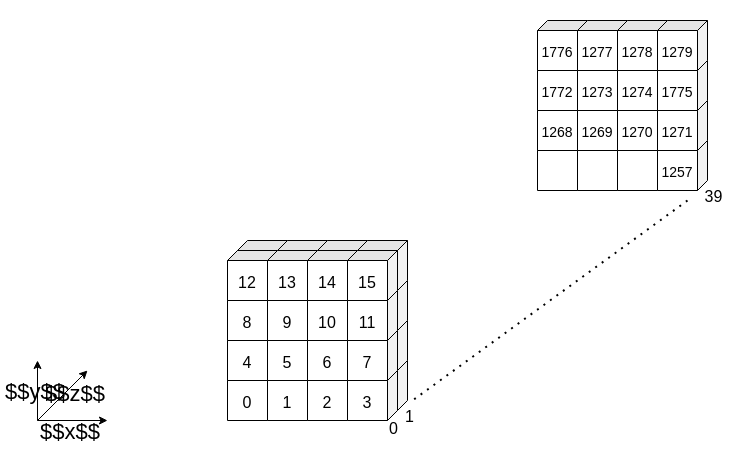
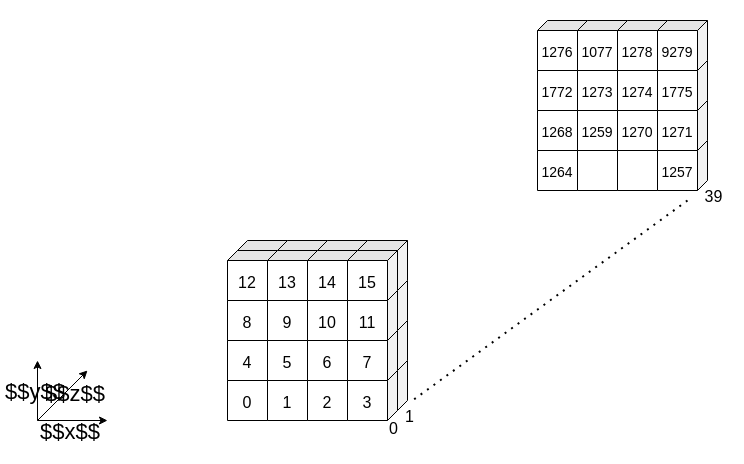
- <mxCell id="50" value="1776" style="text;html=1;align=center;verticalAlign=middle;whiteSpace=wrap;rounded=0;fontSize=14;" vertex="1" parent="1"><mxGeometry x="547" y="37" width="20" height="30" as="geometry" /></mxCell>
+ <mxCell id="50" value="1276" style="text;html=1;align=center;verticalAlign=middle;whiteSpace=wrap;rounded=0;fontSize=14;" vertex="1" parent="1"><mxGeometry x="547" y="37" width="20" height="30" as="geometry" /></mxCell>
- <mxCell id="57" value="1277" style="text;html=1;align=center;verticalAlign=middle;whiteSpace=wrap;rounded=0;fontSize=14;" vertex="1" parent="1"><mxGeometry x="587" y="37" width="20" height="30" as="geometry" /></mxCell>
+ <mxCell id="57" value="1077" style="text;html=1;align=center;verticalAlign=middle;whiteSpace=wrap;rounded=0;fontSize=14;" vertex="1" parent="1"><mxGeometry x="587" y="37" width="20" height="30" as="geometry" /></mxCell>
- <mxCell id="72" value="1279" style="text;html=1;align=center;verticalAlign=middle;whiteSpace=wrap;rounded=0;fontSize=14;" vertex="1" parent="1"><mxGeometry x="667" y="37" width="20" height="30" as="geometry" /></mxCell>
+ <mxCell id="72" value="9279" style="text;html=1;align=center;verticalAlign=middle;whiteSpace=wrap;rounded=0;fontSize=14;" vertex="1" parent="1"><mxGeometry x="667" y="37" width="20" height="30" as="geometry" /></mxCell>
- <mxCell id="53" value="1269" style="text;html=1;align=center;verticalAlign=middle;whiteSpace=wrap;rounded=0;fontSize=14;" vertex="1" parent="1"><mxGeometry x="587" y="117" width="20" height="30" as="geometry" /></mxCell>
+ <mxCell id="53" value="1259" style="text;html=1;align=center;verticalAlign=middle;whiteSpace=wrap;rounded=0;fontSize=14;" vertex="1" parent="1"><mxGeometry x="587" y="117" width="20" height="30" as="geometry" /></mxCell>
+ <mxCell id="44" value="1264" style="text;html=1;align=center;verticalAlign=middle;whiteSpace=wrap;rounded=0;fontSize=14;" vertex="1" parent="1"><mxGeometry x="547" y="157" width="20" height="30" as="geometry" /></mxCell>
